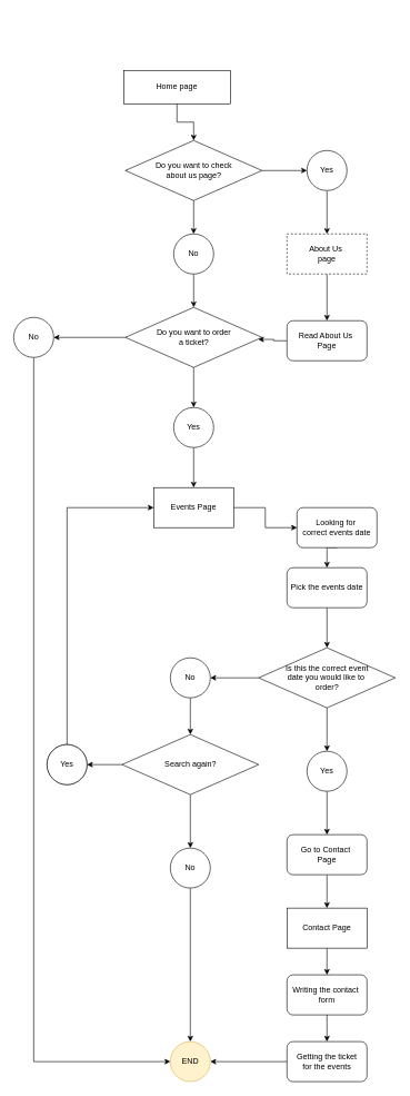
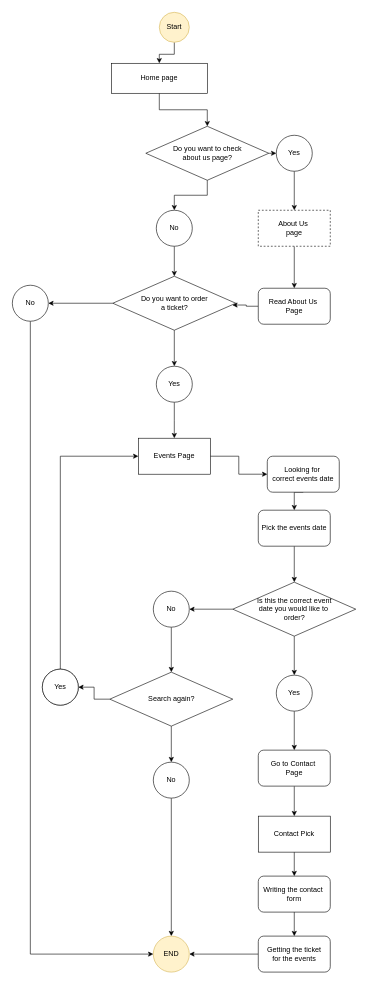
+ <mxCell id="3" value="Start" style="ellipse;whiteSpace=wrap;html=1;aspect=fixed;fillColor=#fff2cc;strokeColor=#d6b656;" vertex="1" parent="1"><mxGeometry x="265" y="20" width="50" height="50" as="geometry" /></mxCell>
+ <mxCell id="2" style="edgeStyle=orthogonalEdgeStyle;rounded=0;orthogonalLoop=1;jettySize=auto;html=1;exitX=0.5;exitY=1;exitDx=0;exitDy=0;entryX=0.5;entryY=0;entryDx=0;entryDy=0;" edge="1" parent="1" source="3" target="5"><mxGeometry relative="1" as="geometry" /></mxCell>
- <mxCell id="8" value="Do you want to check &lt;br&gt;about us page?" style="rhombus;whiteSpace=wrap;html=1;" vertex="1" parent="1"><mxGeometry x="187.5" y="210" width="205" height="90" as="geometry" /></mxCell>
+ <mxCell id="8" value="Do you want to check &lt;br&gt;about us page?" style="rhombus;whiteSpace=wrap;html=1;" vertex="1" parent="1"><mxGeometry x="242.5" y="210" width="205" height="90" as="geometry" /></mxCell>
- <mxCell id="37" value="Search again?" style="rhombus;whiteSpace=wrap;html=1;" vertex="1" parent="1"><mxGeometry x="182.5" y="1100" width="205" height="90" as="geometry" /></mxCell>
+ <mxCell id="37" value="Search again?" style="rhombus;whiteSpace=wrap;html=1;" vertex="1" parent="1"><mxGeometry x="182.5" y="1120" width="205" height="90" as="geometry" /></mxCell>
- <mxCell id="48" value="Contact Page" style="rounded=0;whiteSpace=wrap;html=1;" vertex="1" parent="1"><mxGeometry x="430" y="1360" width="120" height="60" as="geometry" /></mxCell>
+ <mxCell id="48" value="Contact Pick" style="rounded=0;whiteSpace=wrap;html=1;" vertex="1" parent="1"><mxGeometry x="430" y="1360" width="120" height="60" as="geometry" /></mxCell>
